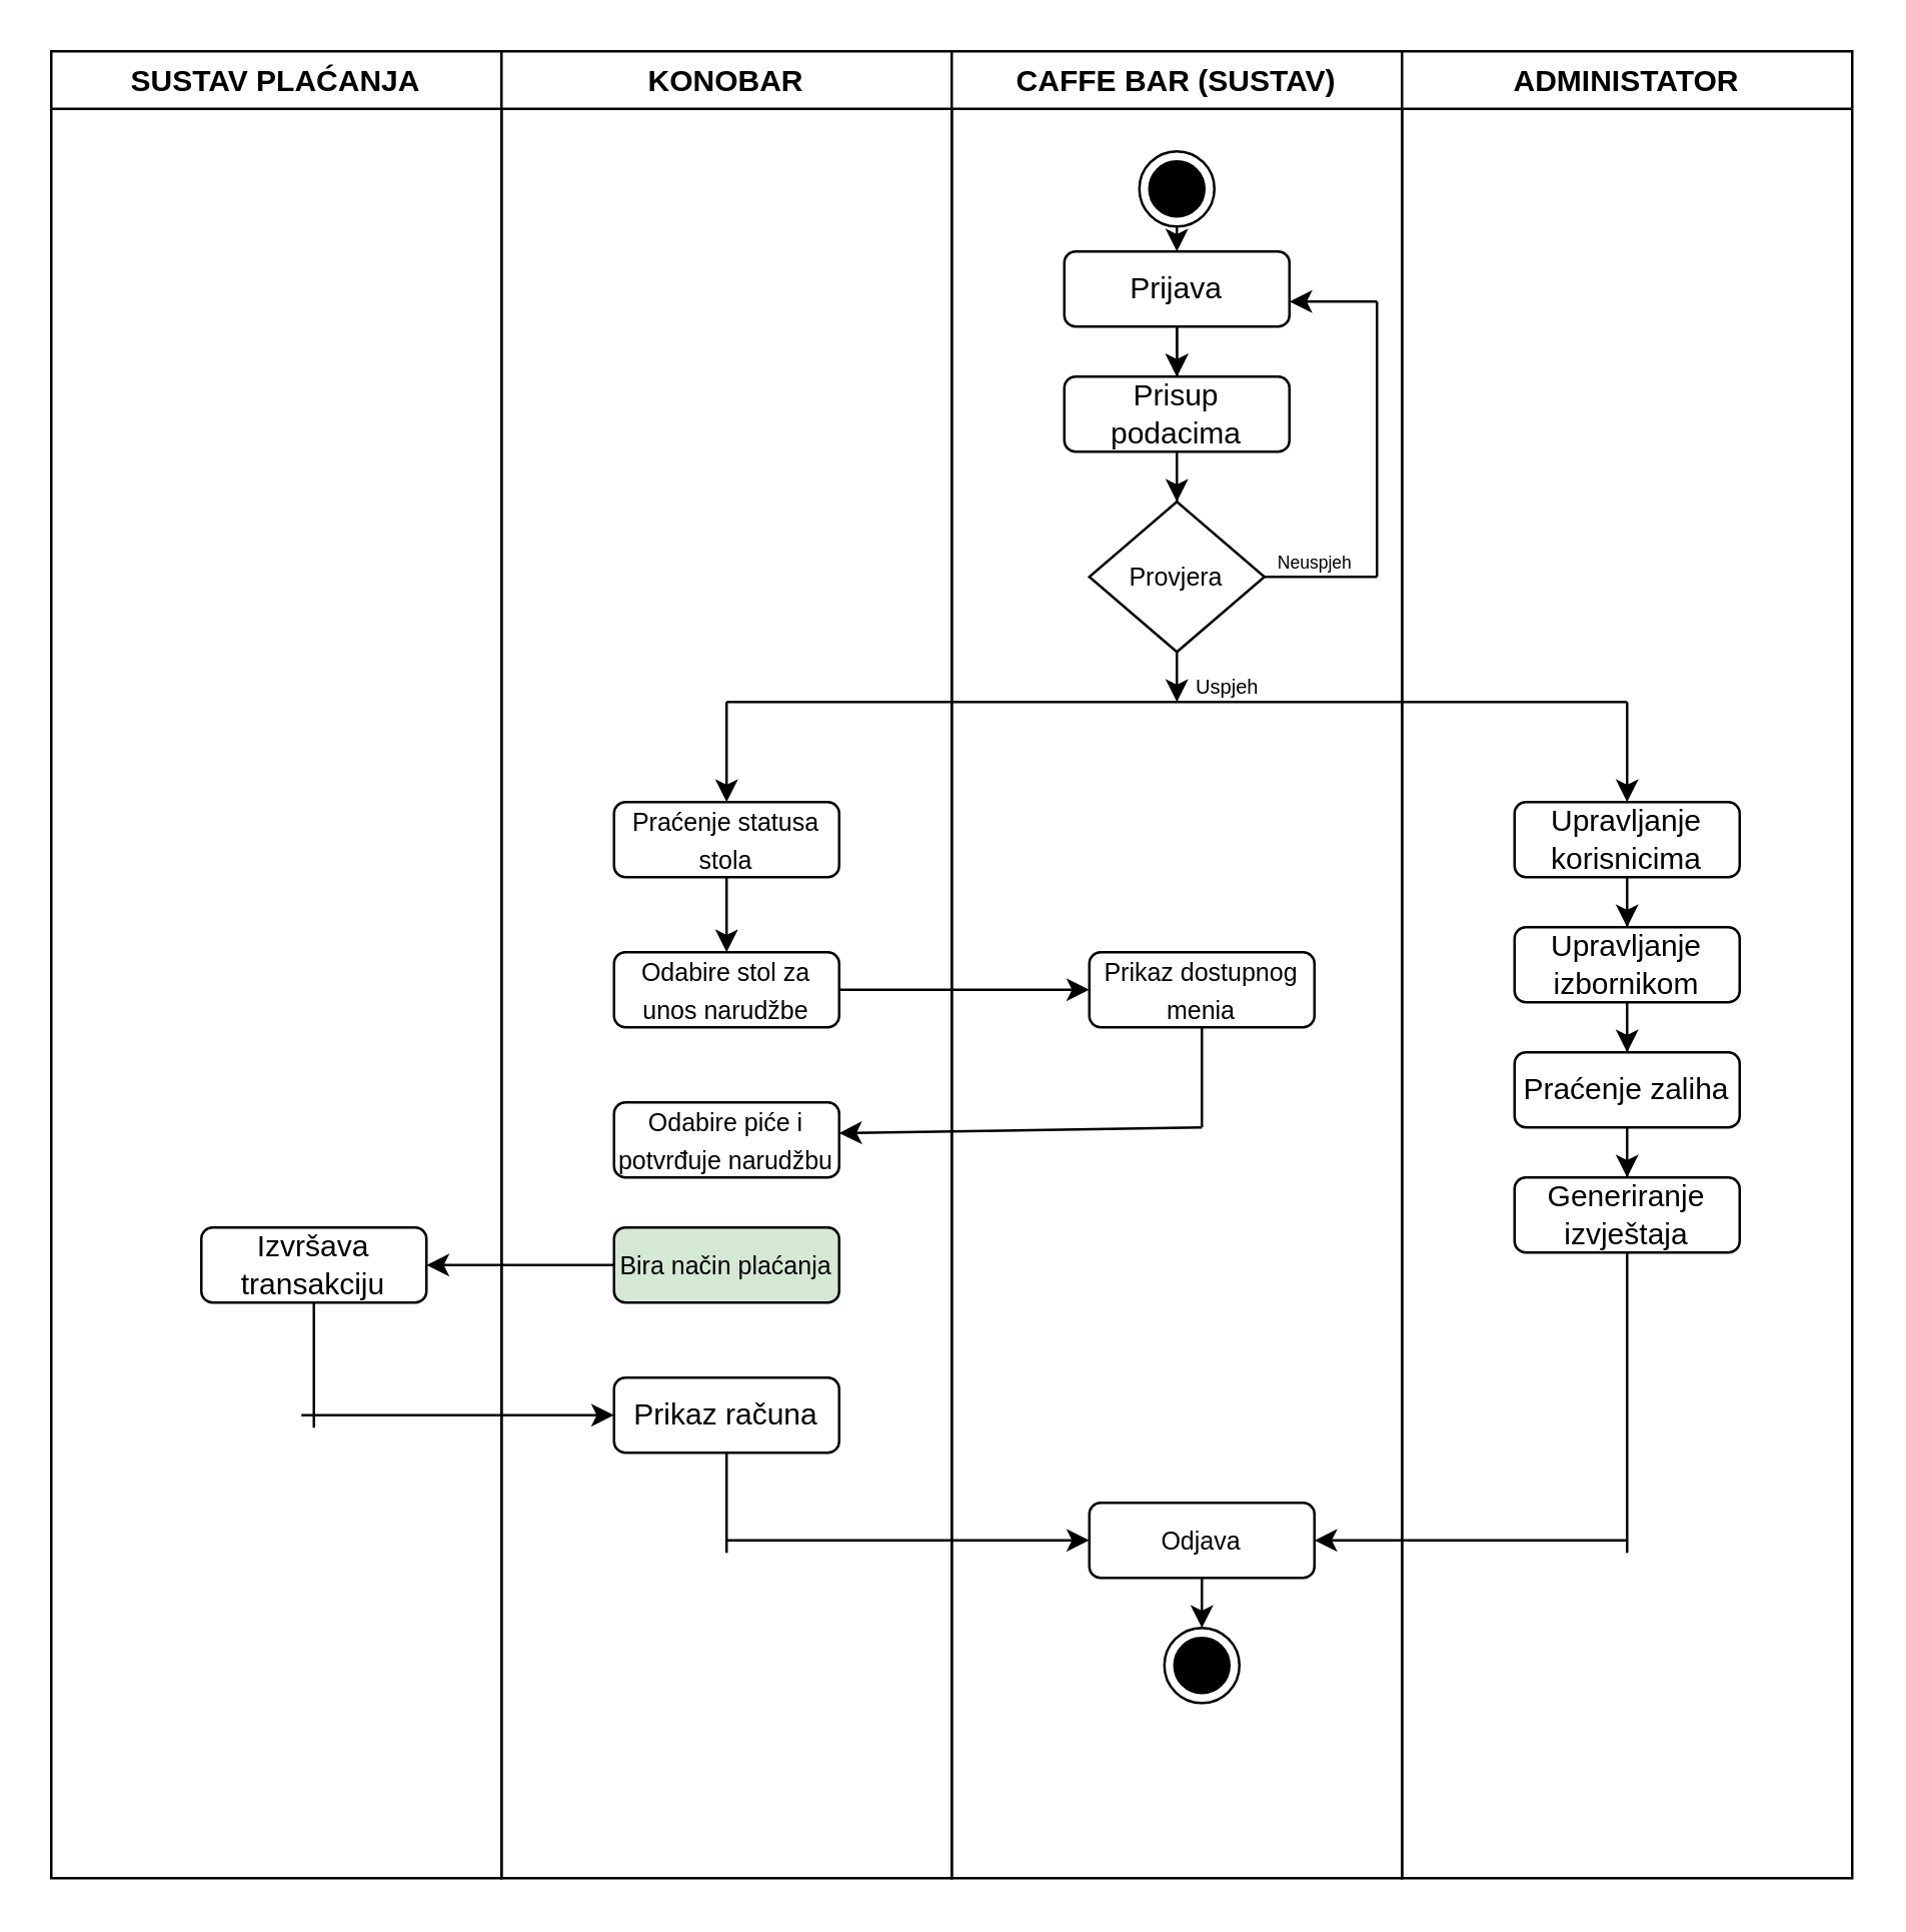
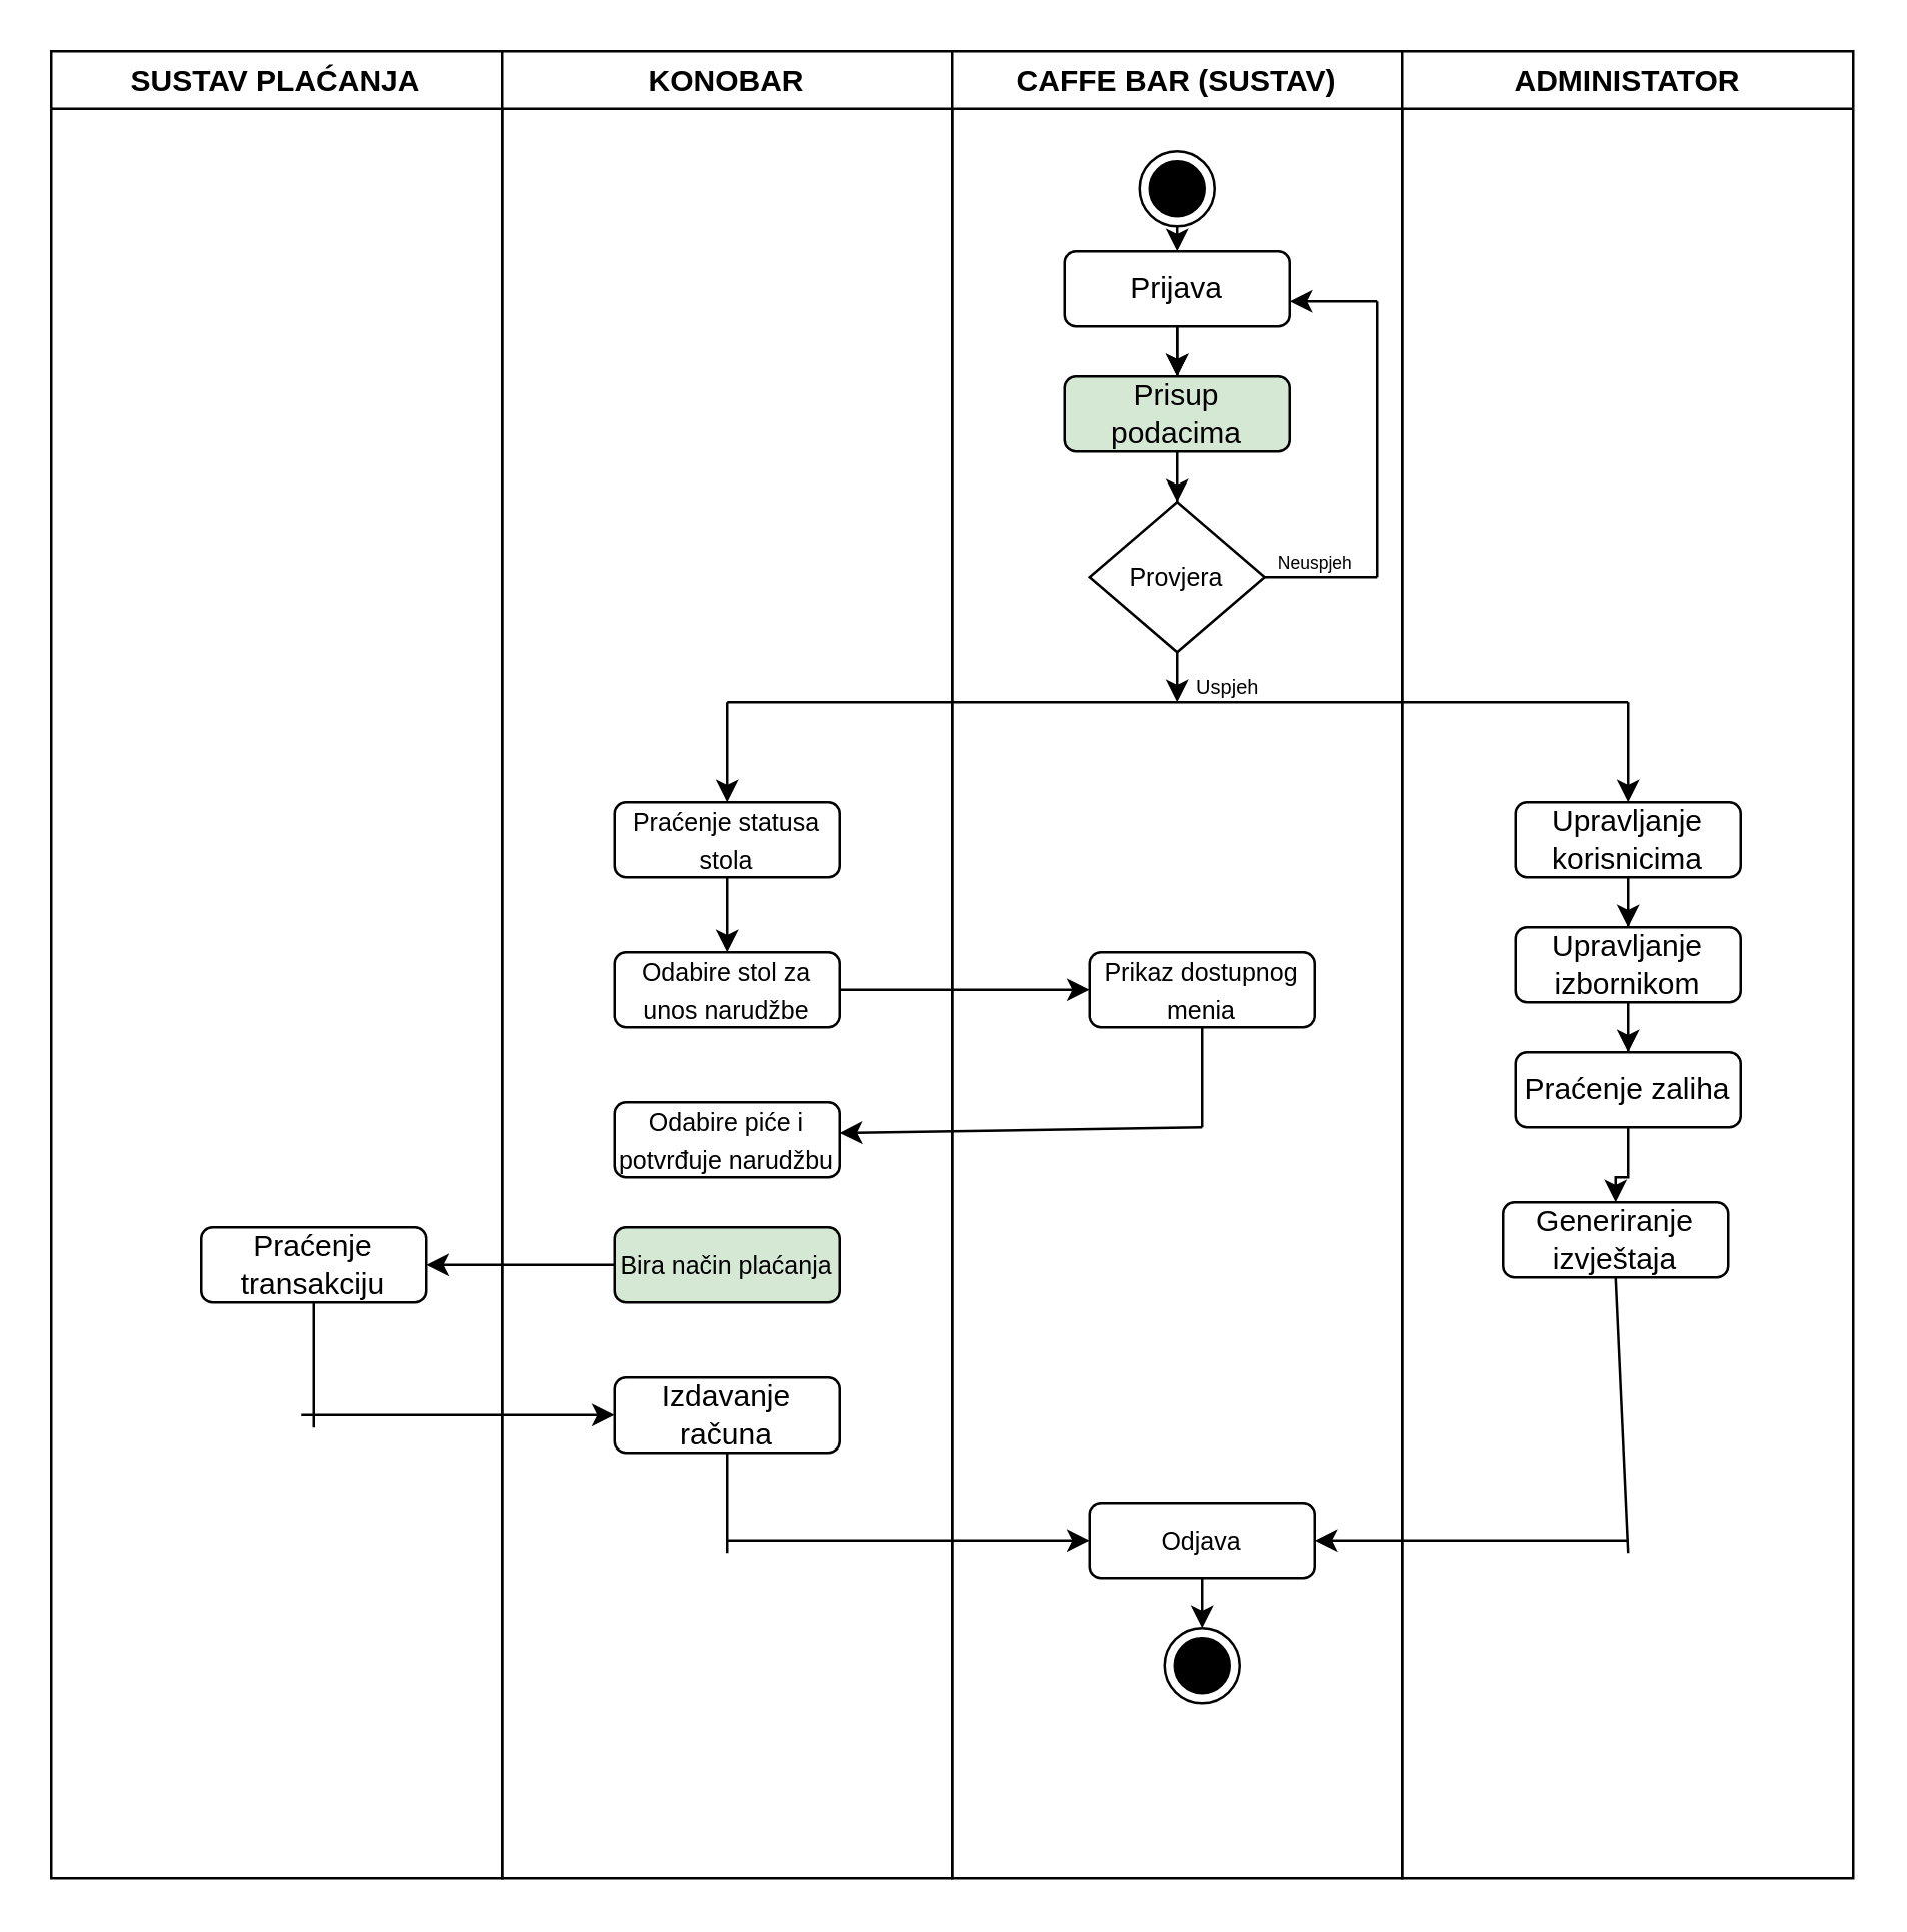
- <mxCell id="17" value="Prisup podacima" style="rounded=1;whiteSpace=wrap;html=1;" vertex="1" parent="11"><mxGeometry x="45" y="130" width="90" height="30" as="geometry" /></mxCell>
+ <mxCell id="17" value="Prisup podacima" style="rounded=1;whiteSpace=wrap;html=1;fillColor=#d5e8d4;" vertex="1" parent="11"><mxGeometry x="45" y="130" width="90" height="30" as="geometry" /></mxCell>
- <mxCell id="33" value="Generiranje izvještaja" style="rounded=1;whiteSpace=wrap;html=1;" vertex="1" parent="26"><mxGeometry x="45" y="450" width="90" height="30" as="geometry" /></mxCell>
+ <mxCell id="33" value="Generiranje izvještaja" style="rounded=1;whiteSpace=wrap;html=1;" vertex="1" parent="26"><mxGeometry x="40" y="460" width="90" height="30" as="geometry" /></mxCell>
- <mxCell id="47" value="Izvršava transakciju" style="rounded=1;whiteSpace=wrap;html=1;" vertex="1" parent="1"><mxGeometry x="80" y="490" width="90" height="30" as="geometry" /></mxCell>
+ <mxCell id="47" value="Praćenje transakciju" style="rounded=1;whiteSpace=wrap;html=1;" vertex="1" parent="1"><mxGeometry x="80" y="490" width="90" height="30" as="geometry" /></mxCell>
- <mxCell id="7" value="Prikaz računa" style="rounded=1;whiteSpace=wrap;html=1;" vertex="1" parent="3"><mxGeometry x="45" y="530" width="90" height="30" as="geometry" /></mxCell>
+ <mxCell id="7" value="Izdavanje računa" style="rounded=1;whiteSpace=wrap;html=1;" vertex="1" parent="3"><mxGeometry x="45" y="530" width="90" height="30" as="geometry" /></mxCell>
